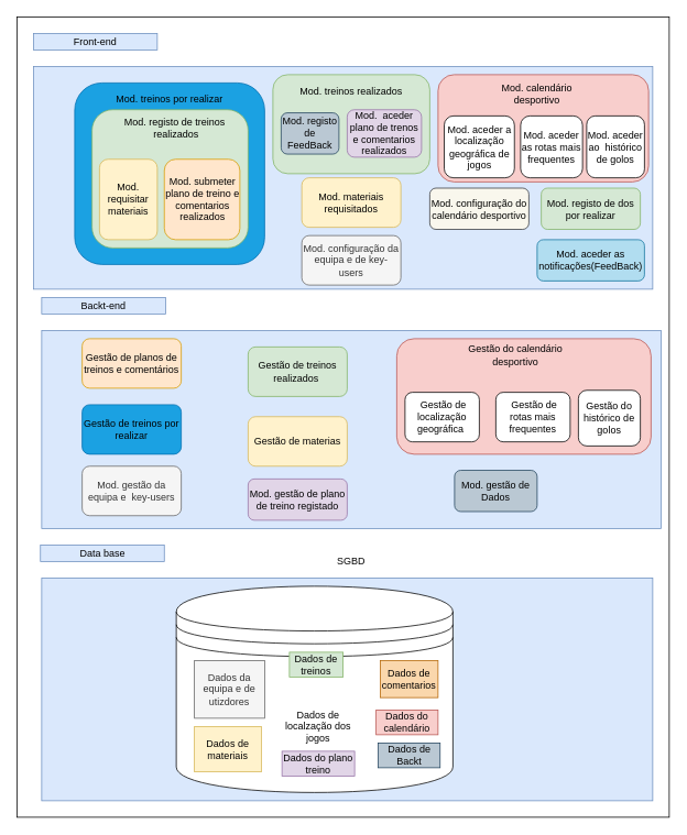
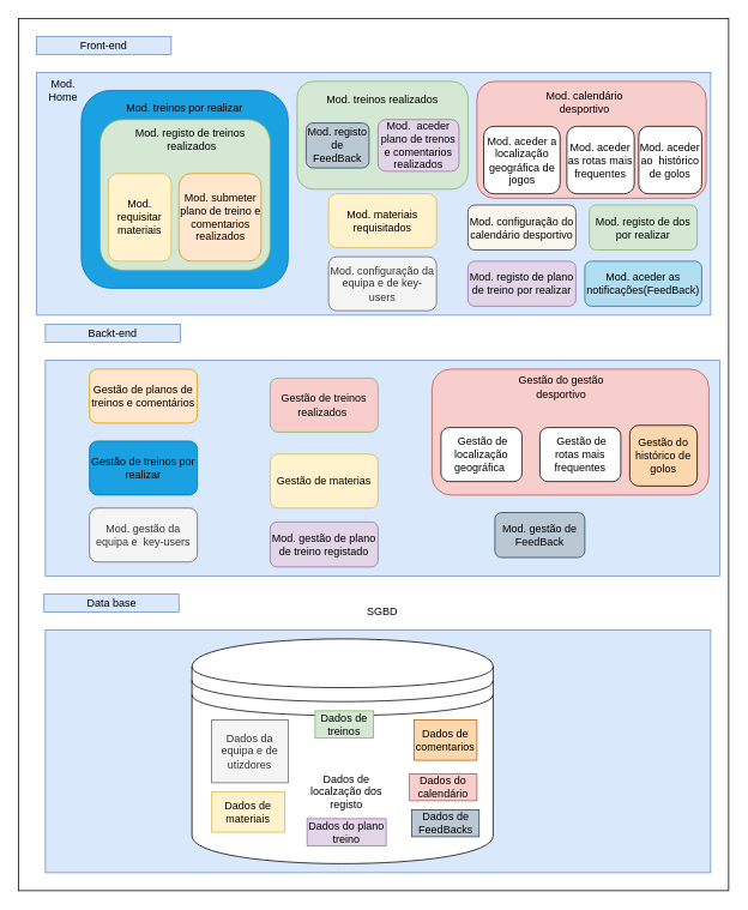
+ <mxCell id="5" value="Mod. Home" style="text;html=1;strokeColor=none;fillColor=none;align=center;verticalAlign=middle;whiteSpace=wrap;rounded=0;" parent="1" vertex="1"><mxGeometry x="50" y="90" width="40" height="20" as="geometry" /></mxCell>
+ <mxCell id="34" value="Mod. registo de plano de treino por realizar" style="rounded=1;whiteSpace=wrap;html=1;fillColor=#e1d5e7;strokeColor=#9673a6;" parent="1" vertex="1"><mxGeometry x="520" y="290" width="120" height="50" as="geometry" /></mxCell>
- <mxCell id="22" value="Gestão do calendário desportivo" style="text;html=1;strokeColor=none;fillColor=none;align=center;verticalAlign=middle;whiteSpace=wrap;rounded=0;" parent="1" vertex="1"><mxGeometry x="548" y="420" width="152" height="20" as="geometry" /></mxCell>
+ <mxCell id="22" value="Gestão do gestão desportivo" style="text;html=1;strokeColor=none;fillColor=none;align=center;verticalAlign=middle;whiteSpace=wrap;rounded=0;" parent="1" vertex="1"><mxGeometry x="548" y="420" width="152" height="20" as="geometry" /></mxCell>
- <mxCell id="18" value="Gestão de treinos realizados&amp;nbsp;" style="rounded=1;whiteSpace=wrap;html=1;fillColor=#d5e8d4;strokeColor=#82b366;" parent="1" vertex="1"><mxGeometry x="300" y="420" width="120" height="60" as="geometry" /></mxCell>
+ <mxCell id="18" value="Gestão de treinos realizados&amp;nbsp;" style="rounded=1;whiteSpace=wrap;html=1;fillColor=#f8cecc;strokeColor=#82b366;" parent="1" vertex="1"><mxGeometry x="300" y="420" width="120" height="60" as="geometry" /></mxCell>
- <mxCell id="50" value="&amp;nbsp;Gestão do&amp;nbsp; histórico de golos" style="rounded=1;whiteSpace=wrap;html=1;" parent="1" vertex="1"><mxGeometry x="700" y="472.5" width="75" height="67.5" as="geometry" /></mxCell>
+ <mxCell id="50" value="&amp;nbsp;Gestão do&amp;nbsp; histórico de golos" style="rounded=1;whiteSpace=wrap;html=1;fillColor=#fad7ac;" parent="1" vertex="1"><mxGeometry x="700" y="472.5" width="75" height="67.5" as="geometry" /></mxCell>
- <mxCell id="48" value="Mod. gestão de Dados" style="rounded=1;whiteSpace=wrap;html=1;fillColor=#bac8d3;strokeColor=#23445d;" parent="1" vertex="1"><mxGeometry x="550" y="569.5" width="100" height="50" as="geometry" /></mxCell>
+ <mxCell id="48" value="Mod. gestão de FeedBack" style="rounded=1;whiteSpace=wrap;html=1;fillColor=#bac8d3;strokeColor=#23445d;" parent="1" vertex="1"><mxGeometry x="550" y="569.5" width="100" height="50" as="geometry" /></mxCell>
- <mxCell id="30" value="Dados de localzação dos jogos" style="text;html=1;align=center;verticalAlign=middle;whiteSpace=wrap;rounded=0;" parent="1" vertex="1"><mxGeometry x="330" y="860" width="110" height="40" as="geometry" /></mxCell>
+ <mxCell id="30" value="Dados de localzação dos registo" style="text;html=1;align=center;verticalAlign=middle;whiteSpace=wrap;rounded=0;" parent="1" vertex="1"><mxGeometry x="330" y="860" width="110" height="40" as="geometry" /></mxCell>
- <mxCell id="28" value="Dados de materiais" style="text;html=1;strokeColor=#d6b656;fillColor=#fff2cc;align=center;verticalAlign=middle;whiteSpace=wrap;rounded=0;" parent="1" vertex="1"><mxGeometry x="235" y="880" width="81" height="55" as="geometry" /></mxCell>
+ <mxCell id="28" value="Dados de materiais" style="text;html=1;strokeColor=#d6b656;fillColor=#fff2cc;align=center;verticalAlign=middle;whiteSpace=wrap;rounded=0;" parent="1" vertex="1"><mxGeometry x="235" y="880" width="81" height="45" as="geometry" /></mxCell>
- <mxCell id="51" value="Dados de Backt" style="text;html=1;strokeColor=#23445d;fillColor=#bac8d3;align=center;verticalAlign=middle;whiteSpace=wrap;rounded=0;" parent="1" vertex="1"><mxGeometry x="457.5" y="900" width="75" height="30" as="geometry" /></mxCell>
+ <mxCell id="51" value="Dados de FeedBacks" style="text;html=1;strokeColor=#23445d;fillColor=#bac8d3;align=center;verticalAlign=middle;whiteSpace=wrap;rounded=0;" parent="1" vertex="1"><mxGeometry x="457.5" y="900" width="75" height="30" as="geometry" /></mxCell>
